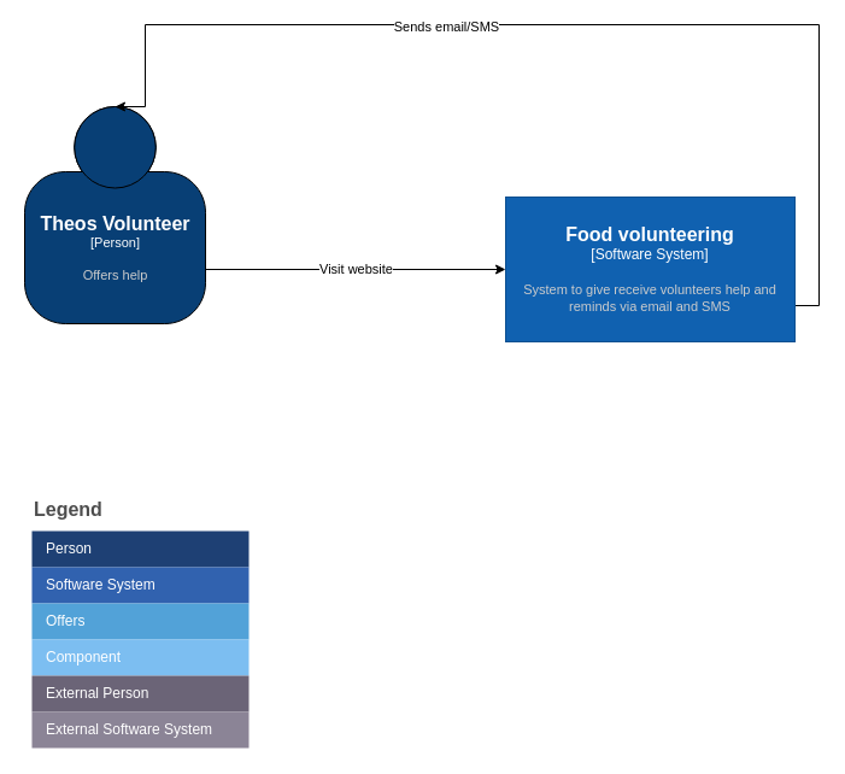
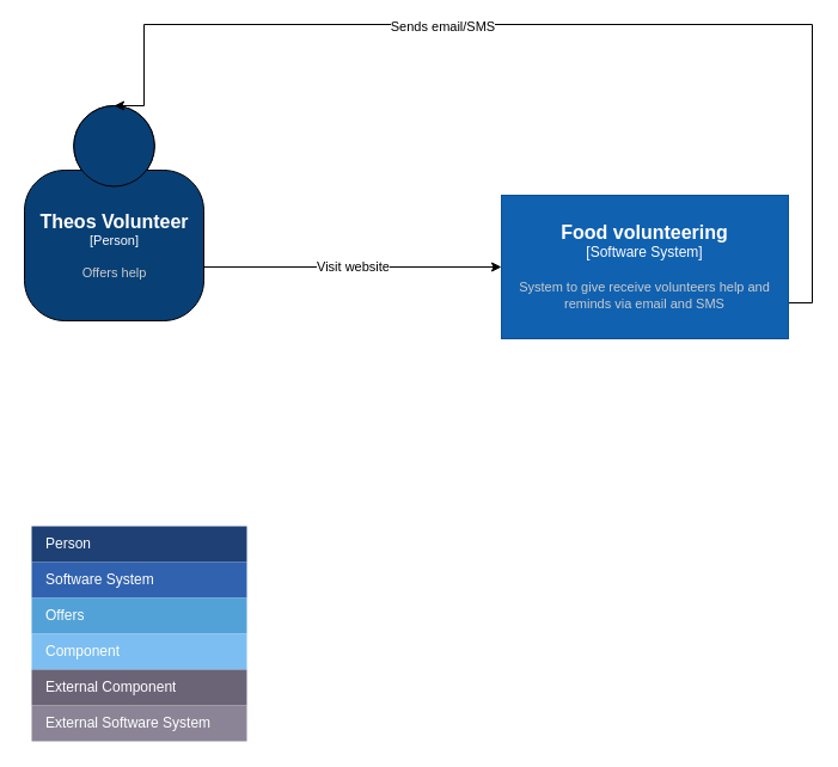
- <mxCell id="7" value="Legend" style="align=left;fontSize=16;fontStyle=1;strokeColor=none;fillColor=none;fontColor=#4D4D4D;spacingTop=-8;resizable=0;" vertex="1" parent="1"><mxGeometry x="26" y="410" width="180" height="30" as="geometry" /></mxCell>
- <mxCell id="13" value="External Person" style="shape=partialRectangle;html=1;whiteSpace=wrap;connectable=0;fillColor=#6B6477;top=0;left=0;bottom=0;right=0;overflow=hidden;pointerEvents=1;align=left;spacingLeft=10;fontColor=#FFFFFF;strokeColor=default;" vertex="1" parent="8"><mxGeometry y="120" width="180" height="30" as="geometry" /></mxCell>
+ <mxCell id="13" value="External Component" style="shape=partialRectangle;html=1;whiteSpace=wrap;connectable=0;fillColor=#6B6477;top=0;left=0;bottom=0;right=0;overflow=hidden;pointerEvents=1;align=left;spacingLeft=10;fontColor=#FFFFFF;strokeColor=default;" vertex="1" parent="8"><mxGeometry y="120" width="180" height="30" as="geometry" /></mxCell>
